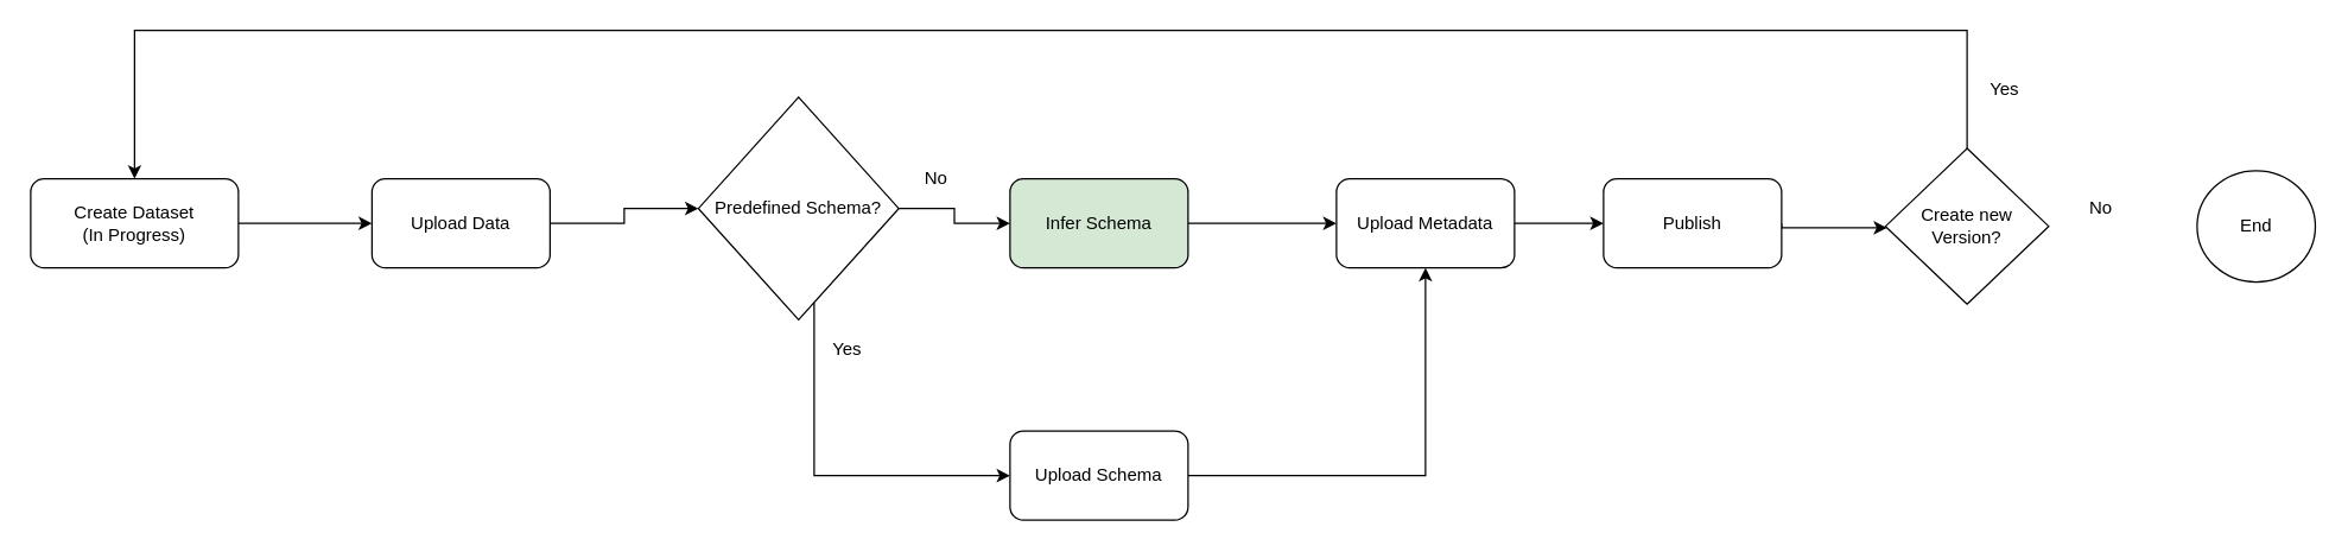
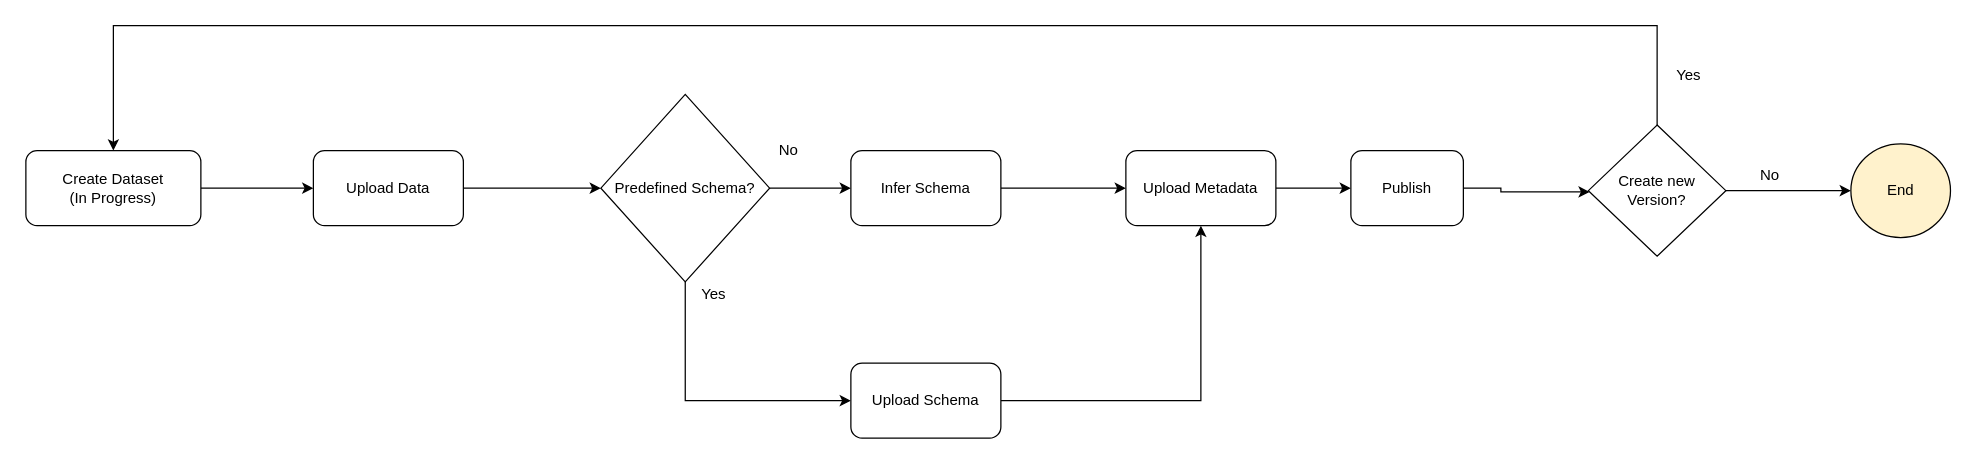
- <mxCell id="8" value="Predefined Schema?" style="rhombus;whiteSpace=wrap;html=1;" parent="1" vertex="1"><mxGeometry x="470" y="65" width="135" height="150" as="geometry" /></mxCell>
+ <mxCell id="8" value="Predefined Schema?" style="rhombus;whiteSpace=wrap;html=1;" parent="1" vertex="1"><mxGeometry x="480" y="75" width="135" height="150" as="geometry" /></mxCell>
- <mxCell id="13" value="Infer Schema" style="whiteSpace=wrap;html=1;rounded=1;fillColor=#d5e8d4;" parent="1" vertex="1"><mxGeometry x="680" y="120" width="120" height="60" as="geometry" /></mxCell>
+ <mxCell id="13" value="Infer Schema" style="whiteSpace=wrap;html=1;rounded=1;" parent="1" vertex="1"><mxGeometry x="680" y="120" width="120" height="60" as="geometry" /></mxCell>
- <mxCell id="19" value="Publish" style="whiteSpace=wrap;html=1;rounded=1;" parent="1" vertex="1"><mxGeometry x="1080" y="120" width="120" height="60" as="geometry" /></mxCell>
+ <mxCell id="19" value="Publish" style="whiteSpace=wrap;html=1;rounded=1;" parent="1" vertex="1"><mxGeometry x="1080" y="120" width="90" height="60" as="geometry" /></mxCell>
+ <mxCell id="20" value="" style="edgeStyle=orthogonalEdgeStyle;rounded=0;orthogonalLoop=1;jettySize=auto;html=1;entryX=0;entryY=0.5;entryDx=0;entryDy=0;" parent="1" source="21" target="22" edge="1"><mxGeometry relative="1" as="geometry" /></mxCell>
- <mxCell id="22" value="End" style="ellipse;whiteSpace=wrap;html=1;rounded=1;" parent="1" vertex="1"><mxGeometry x="1480" y="114.5" width="79.69" height="75" as="geometry" /></mxCell>
+ <mxCell id="22" value="End" style="ellipse;whiteSpace=wrap;html=1;rounded=1;fillColor=#fff2cc;" parent="1" vertex="1"><mxGeometry x="1480" y="114.5" width="79.69" height="75" as="geometry" /></mxCell>
